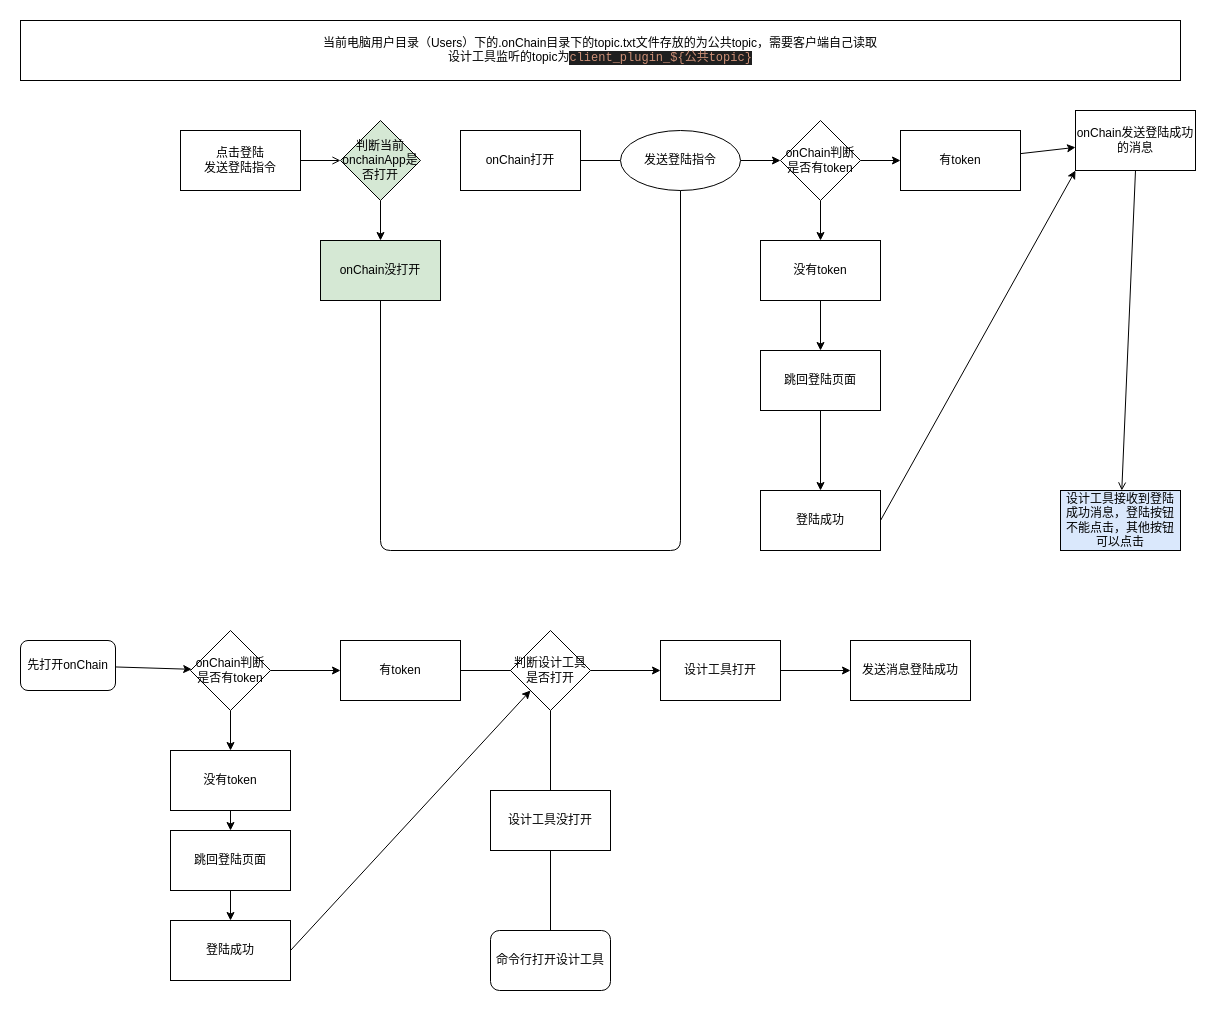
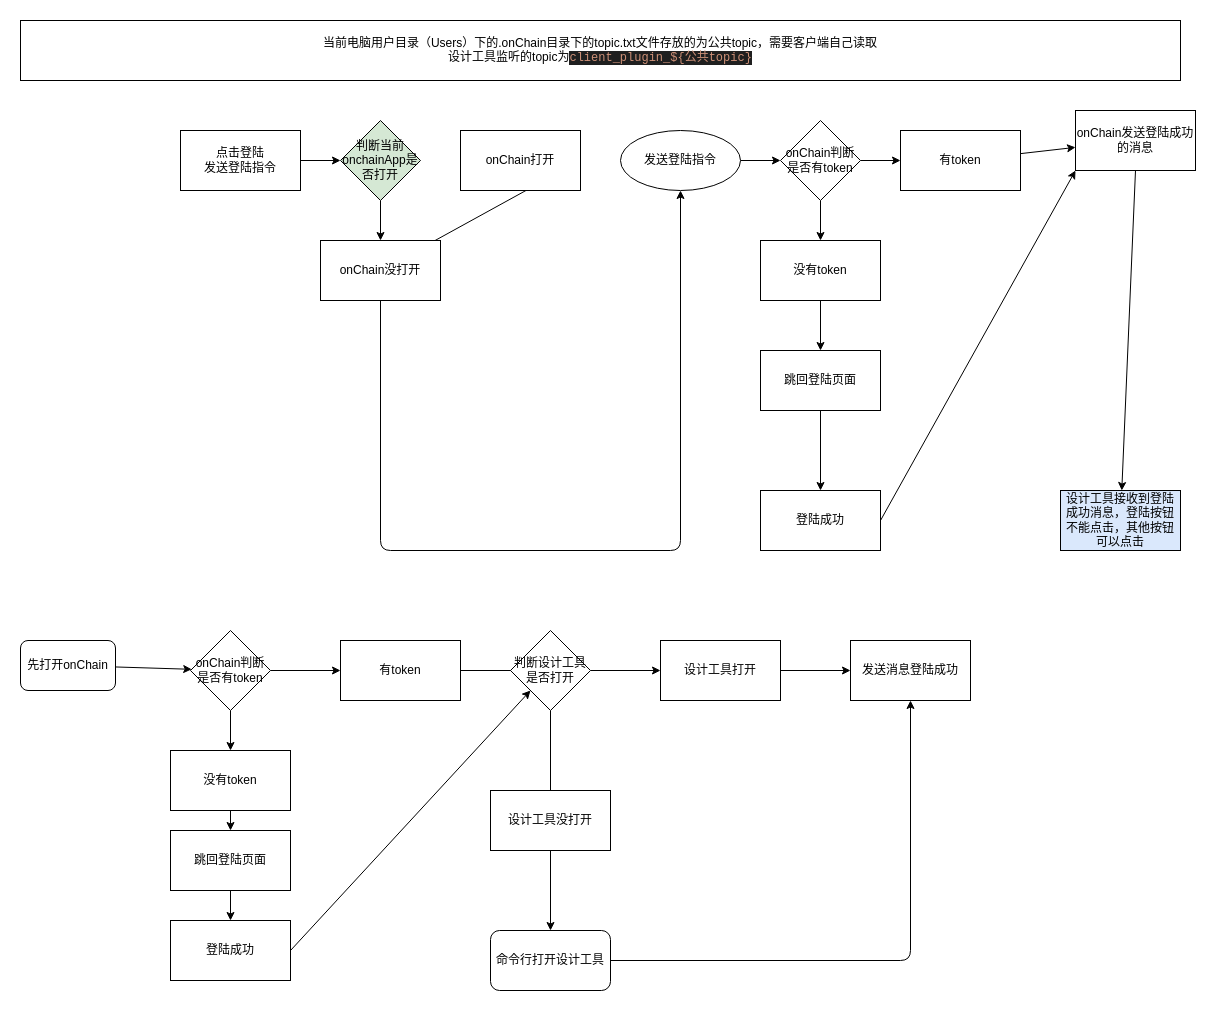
- <mxCell id="2" value="" style="edgeStyle=none;html=1;startArrow=none;entryX=0;entryY=0.5;entryDx=0;entryDy=0;endArrow=open;" edge="1" parent="1" source="21" target="23"><mxGeometry relative="1" as="geometry"><mxPoint x="250" y="160" as="targetPoint" /></mxGeometry></mxCell>
+ <mxCell id="2" value="" style="edgeStyle=none;html=1;startArrow=none;entryX=0;entryY=0.5;entryDx=0;entryDy=0;" edge="1" parent="1" source="21" target="23"><mxGeometry relative="1" as="geometry"><mxPoint x="250" y="160" as="targetPoint" /></mxGeometry></mxCell>
- <mxCell id="24" value="" style="edgeStyle=none;html=1;startArrow=none;exitX=1;exitY=0.5;exitDx=0;exitDy=0;endArrow=none;" edge="1" parent="1" source="26" target="25"><mxGeometry relative="1" as="geometry"><mxPoint x="540" y="160" as="sourcePoint" /><mxPoint x="780" y="160" as="targetPoint" /></mxGeometry></mxCell>
+ <mxCell id="24" value="" style="edgeStyle=none;html=1;startArrow=none;exitX=1;exitY=0.5;exitDx=0;exitDy=0;endArrow=none;" edge="1" parent="1" source="26" target="27"><mxGeometry relative="1" as="geometry"><mxPoint x="540" y="160" as="sourcePoint" /><mxPoint x="780" y="160" as="targetPoint" /></mxGeometry></mxCell>
- <mxCell id="28" value="" style="endArrow=none;html=1;exitX=0.5;exitY=1;exitDx=0;exitDy=0;entryX=0.5;entryY=1;entryDx=0;entryDy=0;" edge="1" parent="1" source="27" target="25"><mxGeometry width="50" height="50" relative="1" as="geometry"><mxPoint x="520" y="270" as="sourcePoint" /><mxPoint x="680" y="200" as="targetPoint" /><Array as="points"><mxPoint x="380" y="550" /><mxPoint x="680" y="550" /></Array></mxGeometry></mxCell>
+ <mxCell id="28" value="" style="endArrow=classic;html=1;exitX=0.5;exitY=1;exitDx=0;exitDy=0;entryX=0.5;entryY=1;entryDx=0;entryDy=0;" edge="1" parent="1" source="27" target="25"><mxGeometry width="50" height="50" relative="1" as="geometry"><mxPoint x="520" y="270" as="sourcePoint" /><mxPoint x="680" y="200" as="targetPoint" /><Array as="points"><mxPoint x="380" y="550" /><mxPoint x="680" y="550" /></Array></mxGeometry></mxCell>
- <mxCell id="27" value="onChain没打开" style="whiteSpace=wrap;html=1;fillColor=#d5e8d4;" vertex="1" parent="1"><mxGeometry x="320" y="240" width="120" height="60" as="geometry" /></mxCell>
+ <mxCell id="27" value="onChain没打开" style="whiteSpace=wrap;html=1;" vertex="1" parent="1"><mxGeometry x="320" y="240" width="120" height="60" as="geometry" /></mxCell>
- <mxCell id="15" value="" style="edgeStyle=none;html=1;exitX=0.5;exitY=1;exitDx=0;exitDy=0;endArrow=open;" edge="1" parent="1" source="14" target="16"><mxGeometry relative="1" as="geometry"><mxPoint x="1120" y="410" as="sourcePoint" /></mxGeometry></mxCell>
+ <mxCell id="15" value="" style="edgeStyle=none;html=1;exitX=0.5;exitY=1;exitDx=0;exitDy=0;" edge="1" parent="1" source="14" target="16"><mxGeometry relative="1" as="geometry"><mxPoint x="1120" y="410" as="sourcePoint" /></mxGeometry></mxCell>
- <mxCell id="43" value="" style="edgeStyle=none;html=1;endArrow=none;" edge="1" parent="1" source="44" target="47"><mxGeometry relative="1" as="geometry" /></mxCell>
+ <mxCell id="43" value="" style="edgeStyle=none;html=1;" edge="1" parent="1" source="44" target="47"><mxGeometry relative="1" as="geometry" /></mxCell>
+ <mxCell id="49" value="" style="endArrow=classic;html=1;exitX=1;exitY=0.5;exitDx=0;exitDy=0;entryX=0.5;entryY=1;entryDx=0;entryDy=0;" edge="1" parent="1" source="47" target="48"><mxGeometry width="50" height="50" relative="1" as="geometry"><mxPoint x="820" y="760" as="sourcePoint" /><mxPoint x="870" y="710" as="targetPoint" /><Array as="points"><mxPoint x="910" y="960" /></Array></mxGeometry></mxCell>
